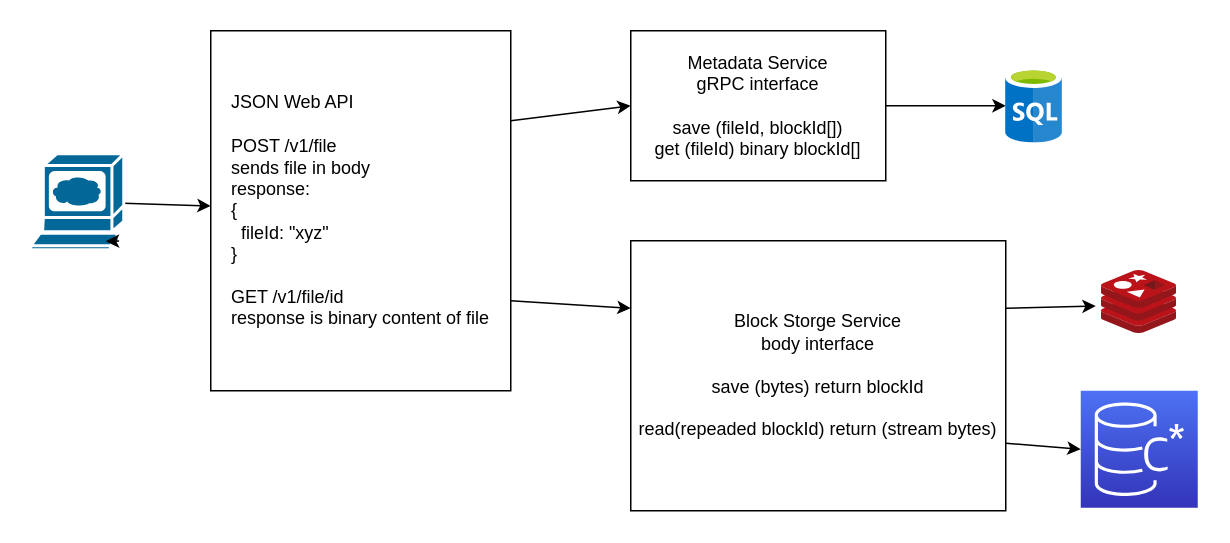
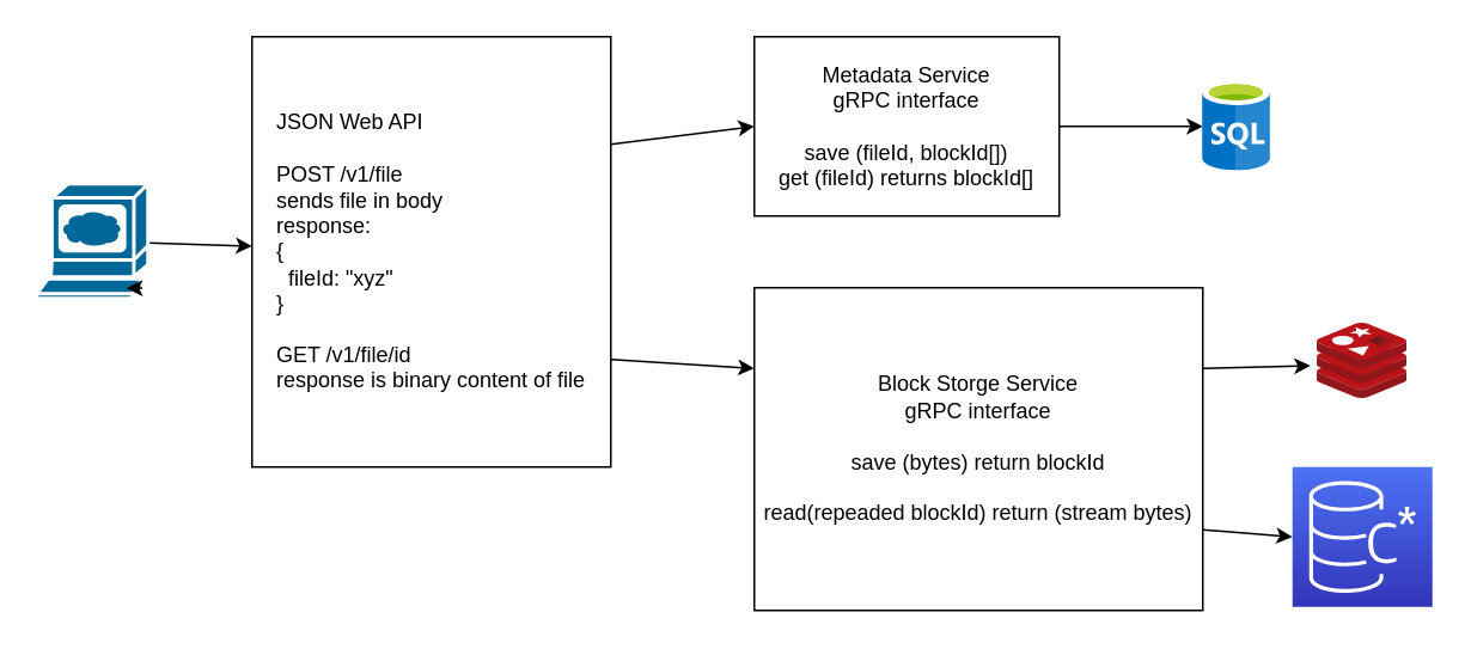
- <mxCell id="9" value="Metadata Service&lt;br&gt;gRPC interface&lt;br&gt;&lt;br&gt;save (fileId, blockId[])&lt;br&gt;get (fileId) binary blockId[]" style="rounded=0;whiteSpace=wrap;html=1;" parent="1" vertex="1"><mxGeometry x="420" y="20" width="170" height="100" as="geometry" /></mxCell>
+ <mxCell id="9" value="Metadata Service&lt;br&gt;gRPC interface&lt;br&gt;&lt;br&gt;save (fileId, blockId[])&lt;br&gt;get (fileId) returns blockId[]" style="rounded=0;whiteSpace=wrap;html=1;" parent="1" vertex="1"><mxGeometry x="420" y="20" width="170" height="100" as="geometry" /></mxCell>
- <mxCell id="13" value="Block Storge Service&lt;br&gt;body interface&lt;br&gt;&lt;br&gt;save (bytes) return blockId&lt;br&gt;&lt;br&gt;read(repeaded blockId) return (stream bytes)" style="rounded=0;whiteSpace=wrap;html=1;" parent="1" vertex="1"><mxGeometry x="420" y="160" width="250" height="180" as="geometry" /></mxCell>
+ <mxCell id="13" value="Block Storge Service&lt;br&gt;gRPC interface&lt;br&gt;&lt;br&gt;save (bytes) return blockId&lt;br&gt;&lt;br&gt;read(repeaded blockId) return (stream bytes)" style="rounded=0;whiteSpace=wrap;html=1;" parent="1" vertex="1"><mxGeometry x="420" y="160" width="250" height="180" as="geometry" /></mxCell>
